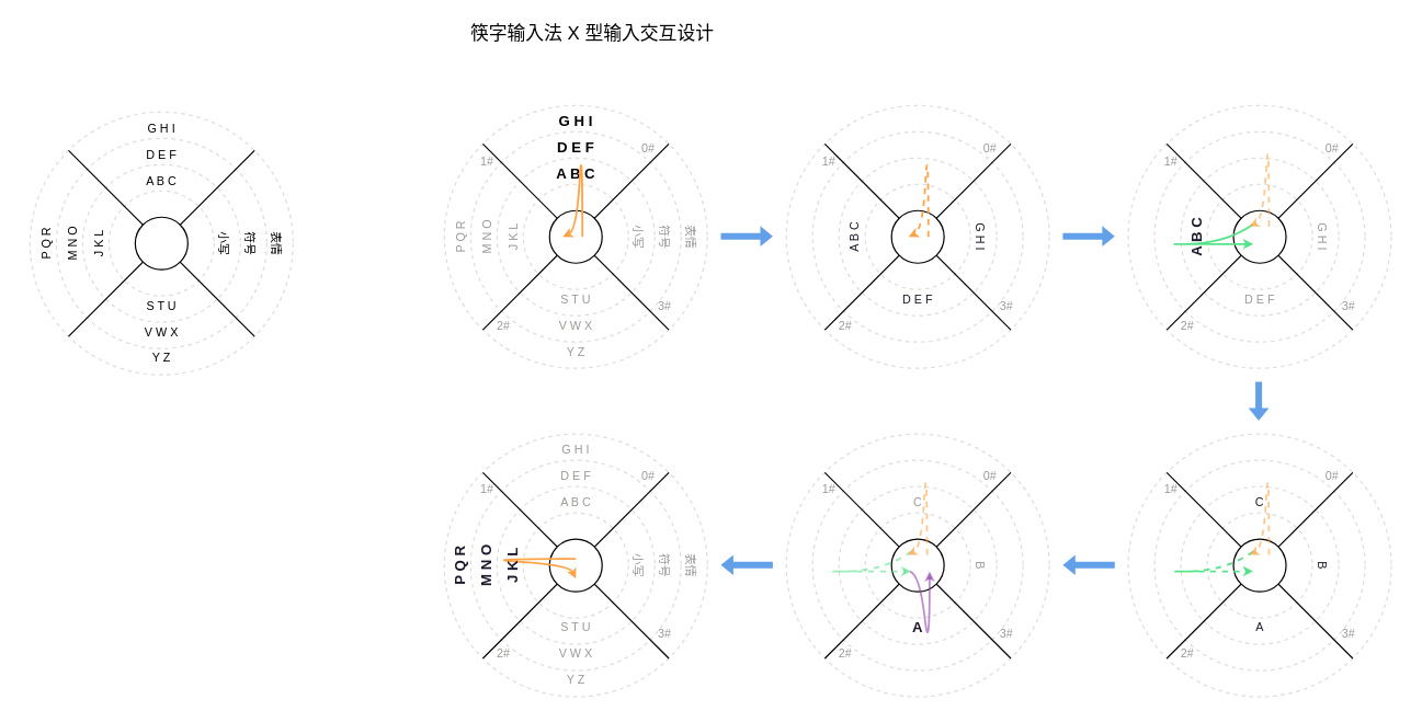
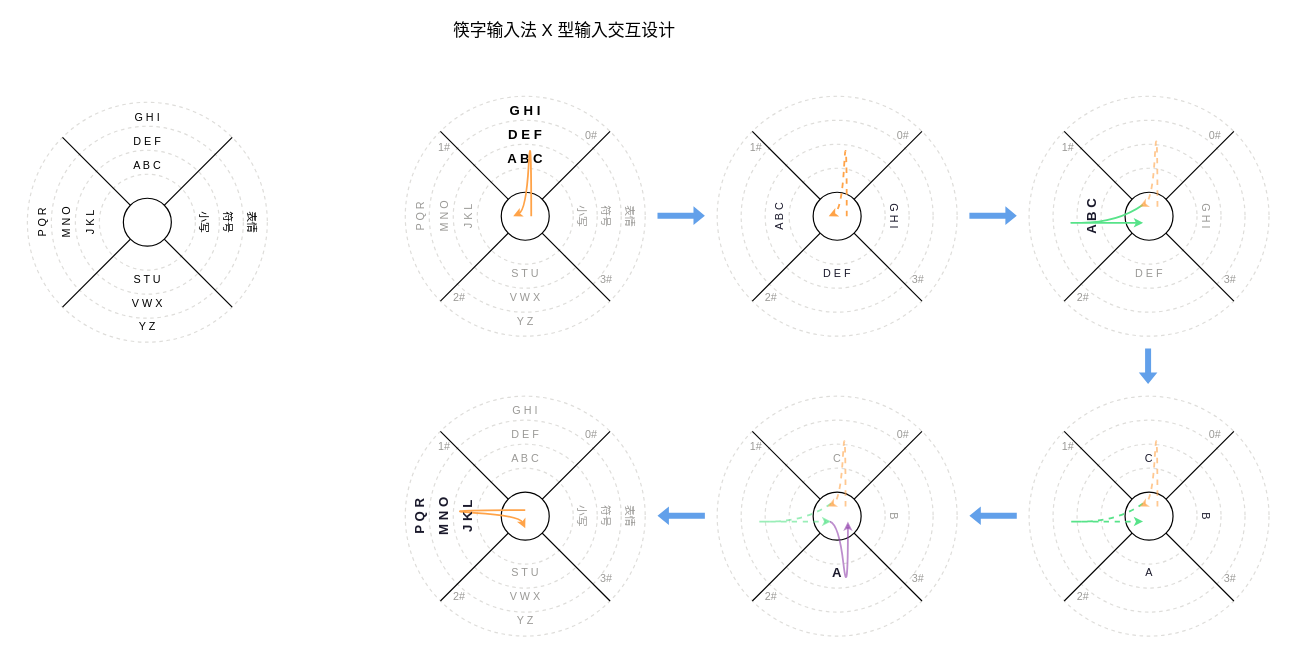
- <mxCell id="22" value="筷字输入法 X 型输入交互设计" style="text;html=1;align=center;verticalAlign=middle;whiteSpace=wrap;rounded=0;fontSize=28;fontStyle=0" vertex="1" parent="1"><mxGeometry x="655" y="20" width="490" height="60" as="geometry" /></mxCell>
+ <mxCell id="22" value="筷字输入法 X 型输入交互设计" style="text;html=1;align=center;verticalAlign=middle;whiteSpace=wrap;rounded=0;fontSize=28;fontStyle=0" vertex="1" parent="1"><mxGeometry x="695" y="20" width="490" height="60" as="geometry" /></mxCell>
